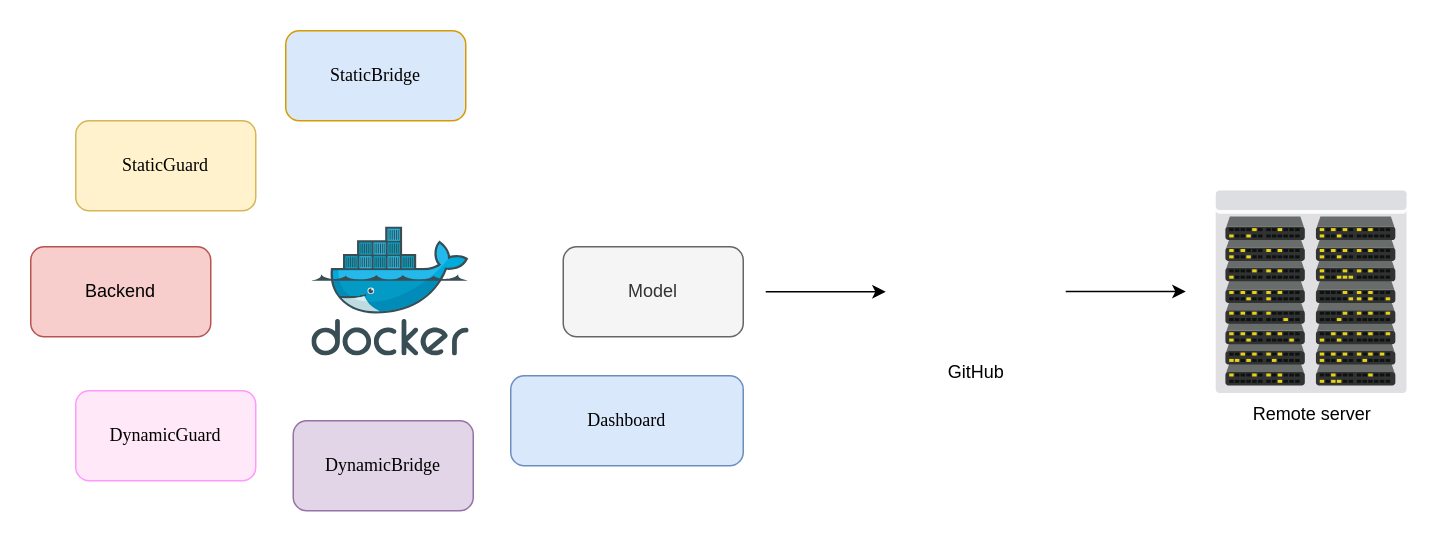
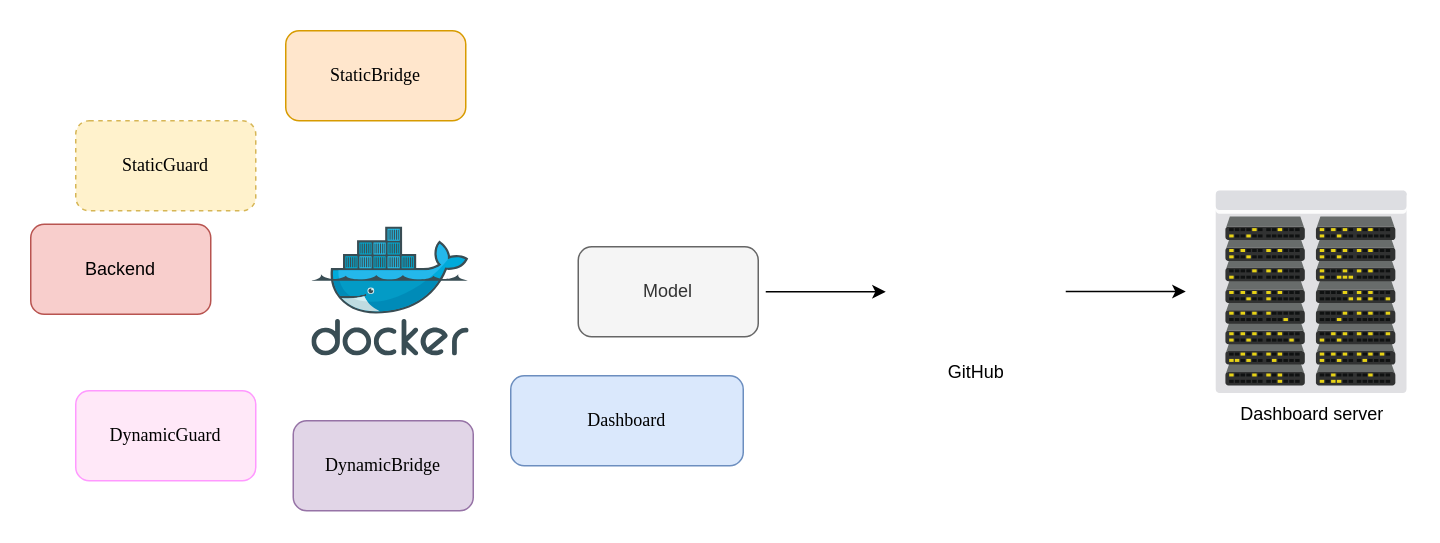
- <mxCell id="7" value="&lt;font face=&quot;Comic Sans MS&quot;&gt;StaticBridge&lt;/font&gt;" style="rounded=1;whiteSpace=wrap;html=1;fillColor=#dae8fc;strokeColor=#d79b00;" vertex="1" parent="1"><mxGeometry x="190" y="20" width="120" height="60" as="geometry" /></mxCell>
+ <mxCell id="7" value="&lt;font face=&quot;Comic Sans MS&quot;&gt;StaticBridge&lt;/font&gt;" style="rounded=1;whiteSpace=wrap;html=1;fillColor=#ffe6cc;strokeColor=#d79b00;" vertex="1" parent="1"><mxGeometry x="190" y="20" width="120" height="60" as="geometry" /></mxCell>
- <mxCell id="6" value="&lt;font face=&quot;Comic Sans MS&quot;&gt;StaticGuard&lt;/font&gt;" style="rounded=1;whiteSpace=wrap;html=1;fillColor=#fff2cc;strokeColor=#d6b656;" vertex="1" parent="1"><mxGeometry x="50" y="80" width="120" height="60" as="geometry" /></mxCell>
+ <mxCell id="6" value="&lt;font face=&quot;Comic Sans MS&quot;&gt;StaticGuard&lt;/font&gt;" style="rounded=1;whiteSpace=wrap;html=1;fillColor=#fff2cc;strokeColor=#d6b656;dashed=1;" vertex="1" parent="1"><mxGeometry x="50" y="80" width="120" height="60" as="geometry" /></mxCell>
- <mxCell id="4" value="Backend" style="rounded=1;whiteSpace=wrap;html=1;fillColor=#f8cecc;strokeColor=#b85450;" vertex="1" parent="1"><mxGeometry x="20" y="164" width="120" height="60" as="geometry" /></mxCell>
+ <mxCell id="4" value="Backend" style="rounded=1;whiteSpace=wrap;html=1;fillColor=#f8cecc;strokeColor=#b85450;" vertex="1" parent="1"><mxGeometry x="20" y="149" width="120" height="60" as="geometry" /></mxCell>
- <mxCell id="10" value="Model" style="rounded=1;whiteSpace=wrap;html=1;fillColor=#f5f5f5;strokeColor=#666666;fontColor=#333333;" vertex="1" parent="1"><mxGeometry x="375" y="164" width="120" height="60" as="geometry" /></mxCell>
+ <mxCell id="10" value="Model" style="rounded=1;whiteSpace=wrap;html=1;fillColor=#f5f5f5;strokeColor=#666666;fontColor=#333333;" vertex="1" parent="1"><mxGeometry x="385" y="164" width="120" height="60" as="geometry" /></mxCell>
- <mxCell id="12" value="Remote server" style="verticalLabelPosition=bottom;sketch=0;aspect=fixed;html=1;verticalAlign=top;strokeColor=none;align=center;outlineConnect=0;shape=mxgraph.citrix.datacenter;" vertex="1" parent="1"><mxGeometry x="810" y="126.5" width="127.5" height="135" as="geometry" /></mxCell>
+ <mxCell id="12" value="Dashboard server" style="verticalLabelPosition=bottom;sketch=0;aspect=fixed;html=1;verticalAlign=top;strokeColor=none;align=center;outlineConnect=0;shape=mxgraph.citrix.datacenter;" vertex="1" parent="1"><mxGeometry x="810" y="126.5" width="127.5" height="135" as="geometry" /></mxCell>
